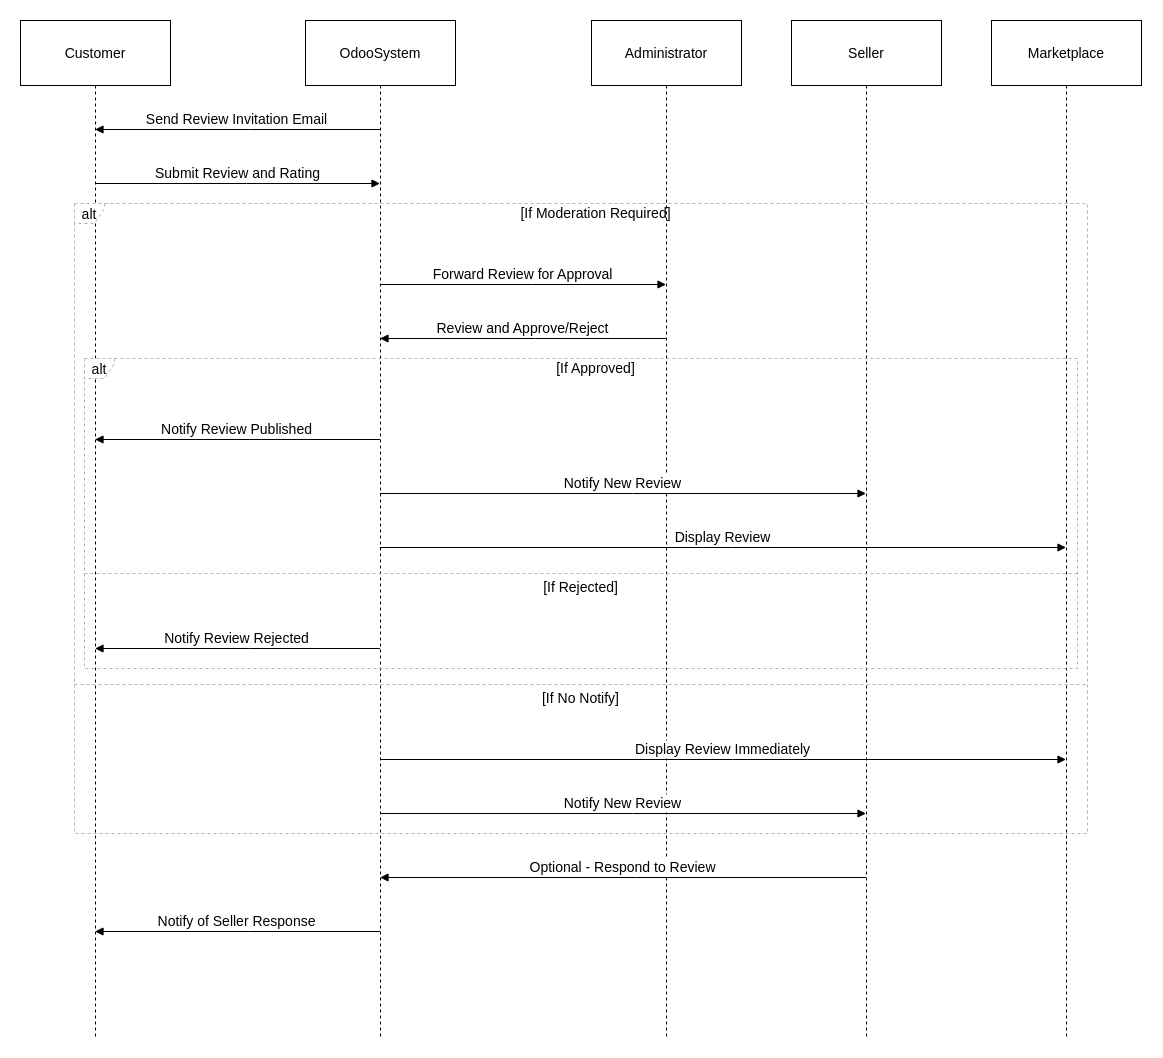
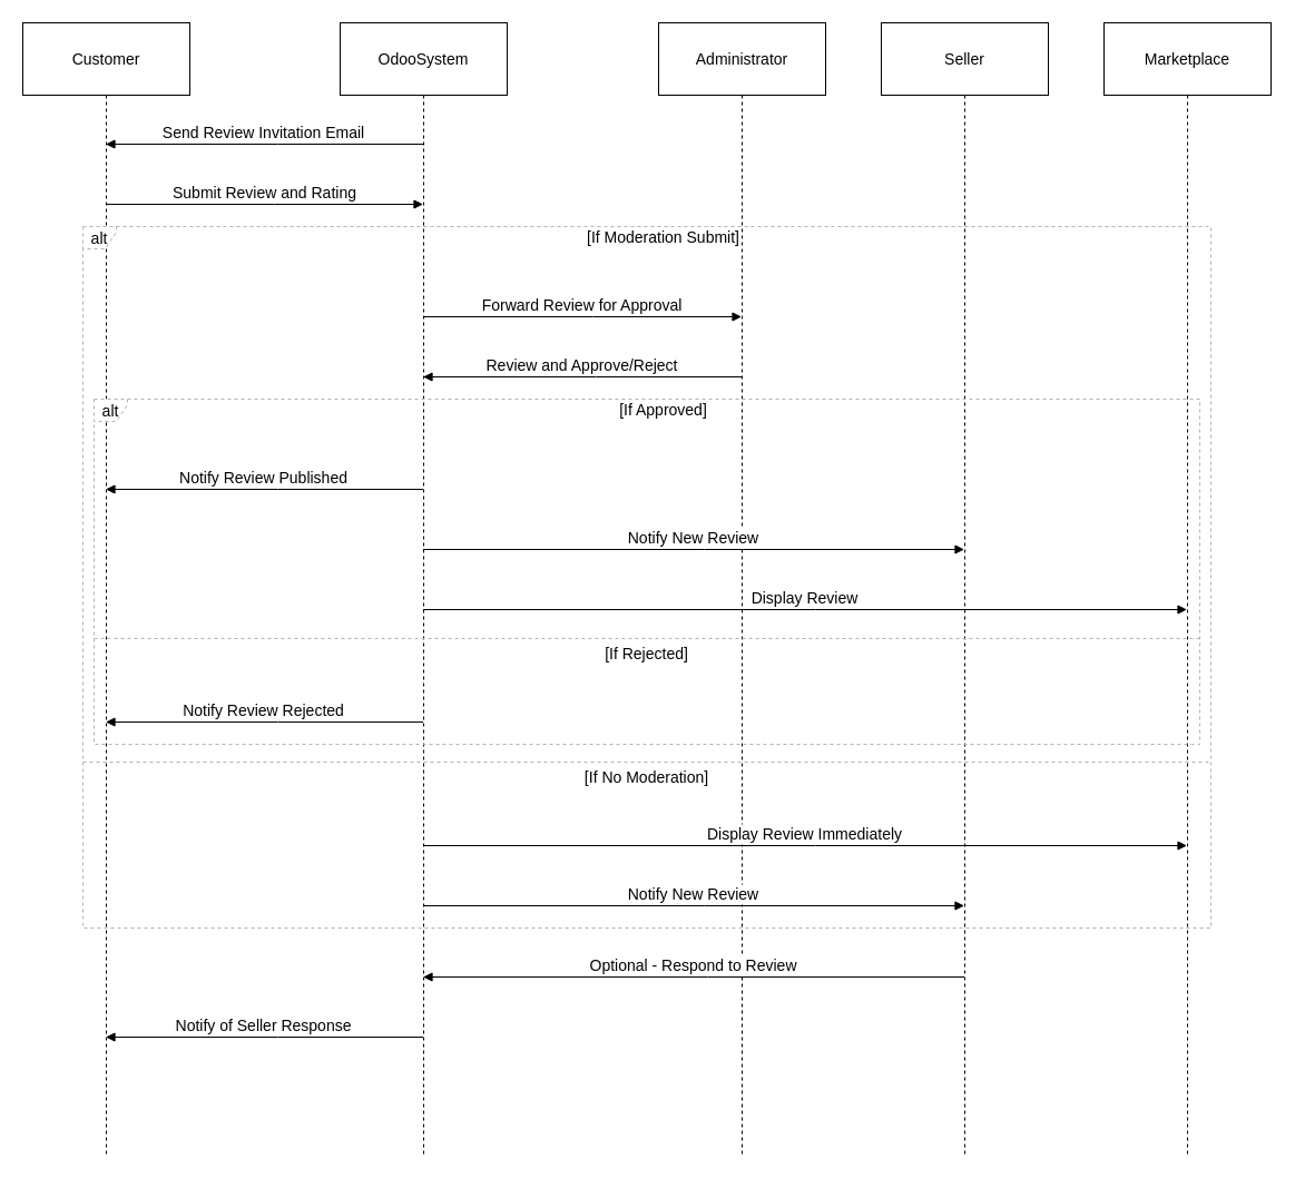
- <mxCell id="11" value="[If Moderation Required]" style="text;strokeColor=none;fillColor=none;align=center;verticalAlign=middle;whiteSpace=wrap;fontSize=14;" vertex="1" parent="10"><mxGeometry x="30" width="983" height="20" as="geometry" /></mxCell>
+ <mxCell id="11" value="[If Moderation Submit]" style="text;strokeColor=none;fillColor=none;align=center;verticalAlign=middle;whiteSpace=wrap;fontSize=14;" vertex="1" parent="10"><mxGeometry x="30" width="983" height="20" as="geometry" /></mxCell>
- <mxCell id="12" value="[If No Notify]" style="shape=line;dashed=1;whiteSpace=wrap;verticalAlign=top;labelPosition=center;verticalLabelPosition=middle;align=center;strokeColor=#B3B3B3;fontSize=14;" vertex="1" parent="10"><mxGeometry y="480" width="1013" height="2" as="geometry" /></mxCell>
+ <mxCell id="12" value="[If No Moderation]" style="shape=line;dashed=1;whiteSpace=wrap;verticalAlign=top;labelPosition=center;verticalLabelPosition=middle;align=center;strokeColor=#B3B3B3;fontSize=14;" vertex="1" parent="10"><mxGeometry y="480" width="1013" height="2" as="geometry" /></mxCell>
